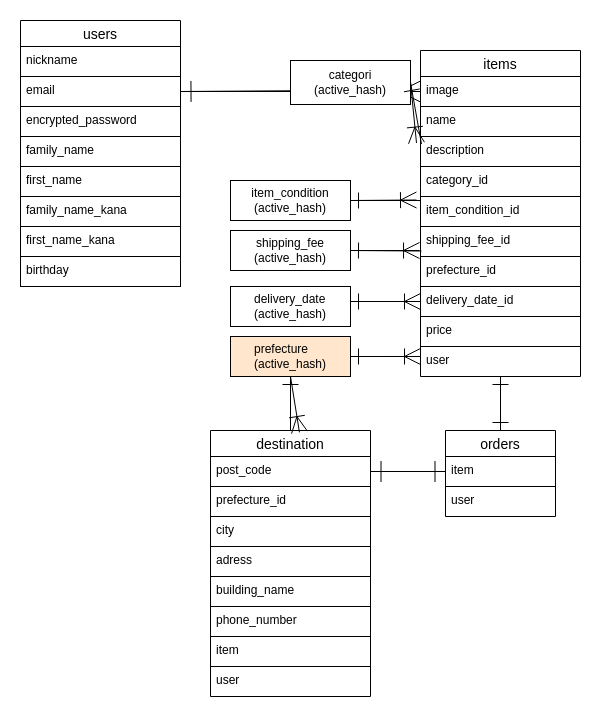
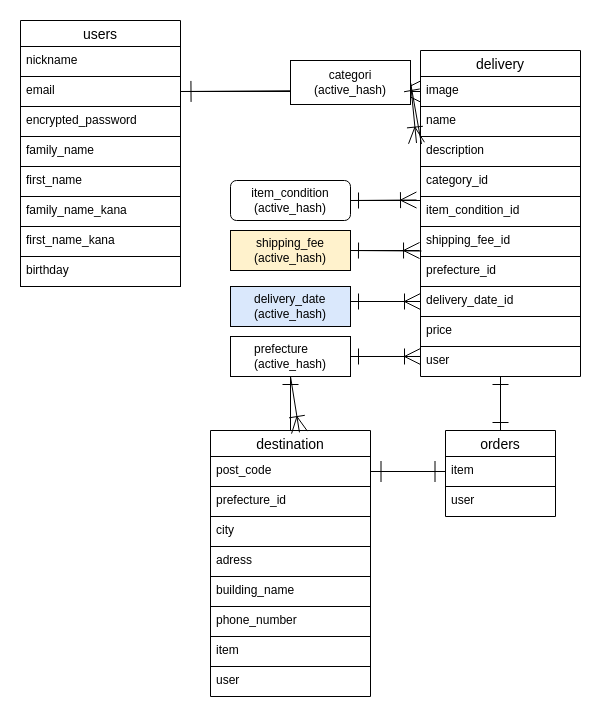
- <mxCell id="21" value="items" style="swimlane;fontStyle=0;childLayout=stackLayout;horizontal=1;startSize=26;horizontalStack=0;resizeParent=1;resizeParentMax=0;resizeLast=0;collapsible=1;marginBottom=0;align=center;fontSize=14;" parent="1" vertex="1"><mxGeometry x="420" y="50" width="160" height="326" as="geometry" /></mxCell>
+ <mxCell id="21" value="delivery" style="swimlane;fontStyle=0;childLayout=stackLayout;horizontal=1;startSize=26;horizontalStack=0;resizeParent=1;resizeParentMax=0;resizeLast=0;collapsible=1;marginBottom=0;align=center;fontSize=14;" parent="1" vertex="1"><mxGeometry x="420" y="50" width="160" height="326" as="geometry" /></mxCell>
- <mxCell id="44" value="&lt;span style=&quot;text-align: left&quot;&gt;item_condition&lt;/span&gt;&lt;br&gt;&lt;span&gt;(active_hash)&lt;/span&gt;" style="whiteSpace=wrap;html=1;align=center;" vertex="1" parent="1"><mxGeometry x="230" y="180" width="120" height="40" as="geometry" /></mxCell>
+ <mxCell id="44" value="&lt;span style=&quot;text-align: left&quot;&gt;item_condition&lt;/span&gt;&lt;br&gt;&lt;span&gt;(active_hash)&lt;/span&gt;" style="whiteSpace=wrap;html=1;align=center;rounded=1;" vertex="1" parent="1"><mxGeometry x="230" y="180" width="120" height="40" as="geometry" /></mxCell>
- <mxCell id="46" value="&lt;div&gt;&lt;span style=&quot;text-align: left&quot;&gt;shipping_fee&lt;/span&gt;&lt;br&gt;&lt;/div&gt;&lt;div&gt;(active_hash)&lt;/div&gt;" style="whiteSpace=wrap;html=1;align=center;" vertex="1" parent="1"><mxGeometry x="230" y="230" width="120" height="40" as="geometry" /></mxCell>
+ <mxCell id="46" value="&lt;div&gt;&lt;span style=&quot;text-align: left&quot;&gt;shipping_fee&lt;/span&gt;&lt;br&gt;&lt;/div&gt;&lt;div&gt;(active_hash)&lt;/div&gt;" style="whiteSpace=wrap;html=1;align=center;fillColor=#fff2cc;" vertex="1" parent="1"><mxGeometry x="230" y="230" width="120" height="40" as="geometry" /></mxCell>
- <mxCell id="48" value="&lt;div style=&quot;text-align: left&quot;&gt;delivery_date&lt;/div&gt;&lt;div style=&quot;text-align: left&quot;&gt;(active_hash)&lt;/div&gt;" style="whiteSpace=wrap;html=1;align=center;" vertex="1" parent="1"><mxGeometry x="230" y="286" width="120" height="40" as="geometry" /></mxCell>
+ <mxCell id="48" value="&lt;div style=&quot;text-align: left&quot;&gt;delivery_date&lt;/div&gt;&lt;div style=&quot;text-align: left&quot;&gt;(active_hash)&lt;/div&gt;" style="whiteSpace=wrap;html=1;align=center;fillColor=#dae8fc;" vertex="1" parent="1"><mxGeometry x="230" y="286" width="120" height="40" as="geometry" /></mxCell>
- <mxCell id="51" value="&lt;div style=&quot;text-align: left&quot;&gt;prefecture&lt;/div&gt;&lt;div style=&quot;text-align: left&quot;&gt;(active_hash)&lt;/div&gt;" style="whiteSpace=wrap;html=1;align=center;fillColor=#ffe6cc;" vertex="1" parent="1"><mxGeometry x="230" y="336" width="120" height="40" as="geometry" /></mxCell>
+ <mxCell id="51" value="&lt;div style=&quot;text-align: left&quot;&gt;prefecture&lt;/div&gt;&lt;div style=&quot;text-align: left&quot;&gt;(active_hash)&lt;/div&gt;" style="whiteSpace=wrap;html=1;align=center;" vertex="1" parent="1"><mxGeometry x="230" y="336" width="120" height="40" as="geometry" /></mxCell>
